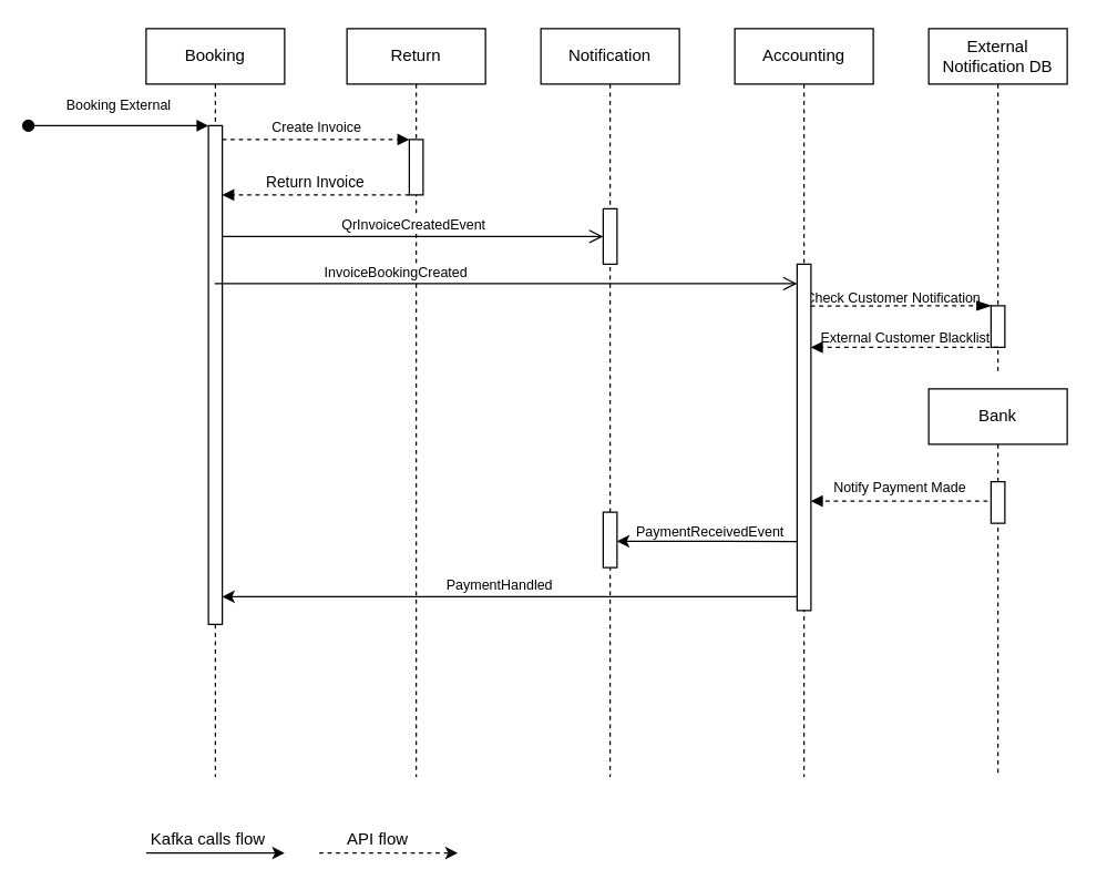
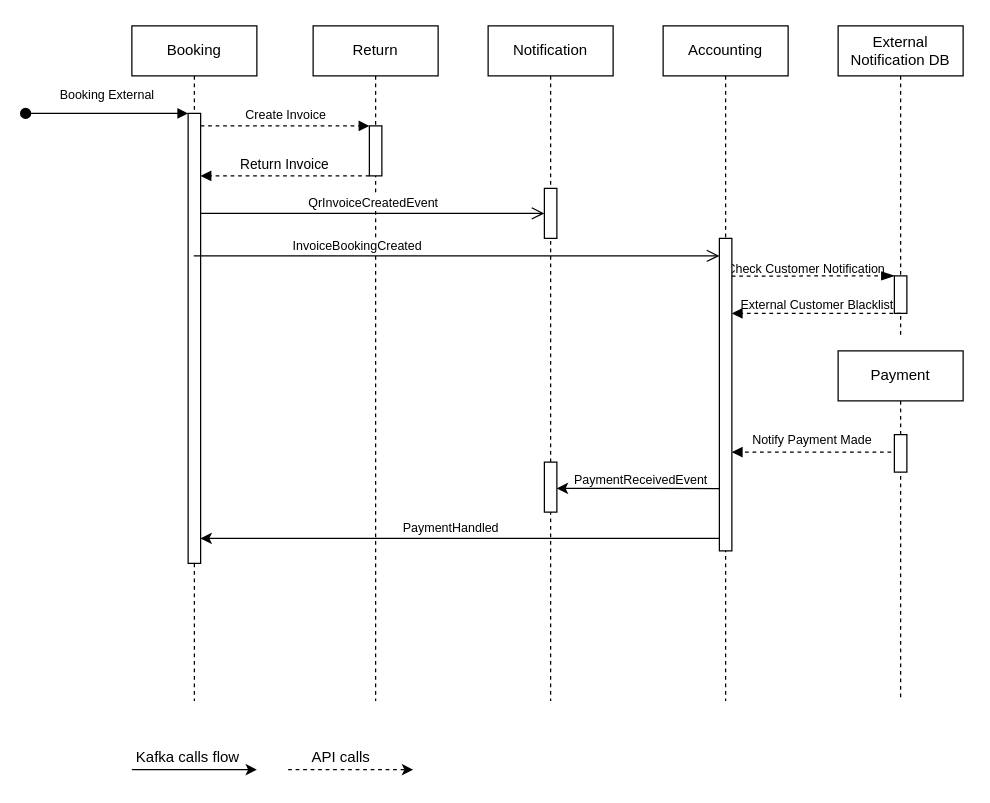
- <mxCell id="26" value="Bank" style="shape=umlLifeline;perimeter=lifelinePerimeter;whiteSpace=wrap;html=1;container=0;dropTarget=0;collapsible=0;recursiveResize=0;outlineConnect=0;portConstraint=eastwest;newEdgeStyle={&quot;edgeStyle&quot;:&quot;elbowEdgeStyle&quot;,&quot;elbow&quot;:&quot;vertical&quot;,&quot;curved&quot;:0,&quot;rounded&quot;:0};" parent="1" vertex="1"><mxGeometry x="670" y="280" width="100" height="280" as="geometry" /></mxCell>
+ <mxCell id="26" value="Payment" style="shape=umlLifeline;perimeter=lifelinePerimeter;whiteSpace=wrap;html=1;container=0;dropTarget=0;collapsible=0;recursiveResize=0;outlineConnect=0;portConstraint=eastwest;newEdgeStyle={&quot;edgeStyle&quot;:&quot;elbowEdgeStyle&quot;,&quot;elbow&quot;:&quot;vertical&quot;,&quot;curved&quot;:0,&quot;rounded&quot;:0};" parent="1" vertex="1"><mxGeometry x="670" y="280" width="100" height="280" as="geometry" /></mxCell>
- <mxCell id="21" value="API flow" style="text;html=1;align=center;verticalAlign=middle;whiteSpace=wrap;rounded=0;" parent="1" vertex="1"><mxGeometry x="225" y="590" width="95" height="30" as="geometry" /></mxCell>
+ <mxCell id="21" value="API calls" style="text;html=1;align=center;verticalAlign=middle;whiteSpace=wrap;rounded=0;" parent="1" vertex="1"><mxGeometry x="225" y="590" width="95" height="30" as="geometry" /></mxCell>
